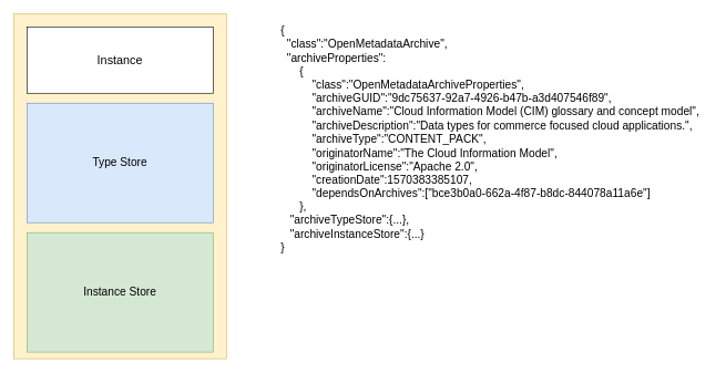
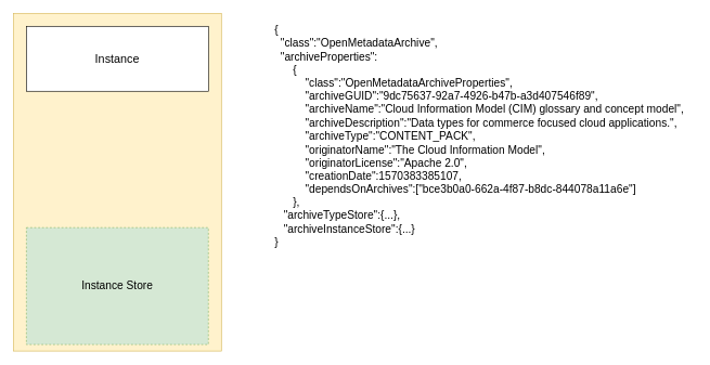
- <mxCell id="4" value="Type Store" style="rounded=0;whiteSpace=wrap;html=1;fontSize=17;fillColor=#dae8fc;strokeColor=#6c8ebf;" parent="1" vertex="1"><mxGeometry x="40" y="155" width="280" height="180" as="geometry" /></mxCell>
- <mxCell id="5" value="Instance Store" style="rounded=0;whiteSpace=wrap;html=1;fontSize=17;fillColor=#d5e8d4;strokeColor=#82b366;" parent="1" vertex="1"><mxGeometry x="40" y="350" width="280" height="180" as="geometry" /></mxCell>
+ <mxCell id="5" value="Instance Store" style="rounded=0;whiteSpace=wrap;html=1;fontSize=17;fillColor=#d5e8d4;strokeColor=#82b366;dashed=1;" parent="1" vertex="1"><mxGeometry x="40" y="350" width="280" height="180" as="geometry" /></mxCell>
